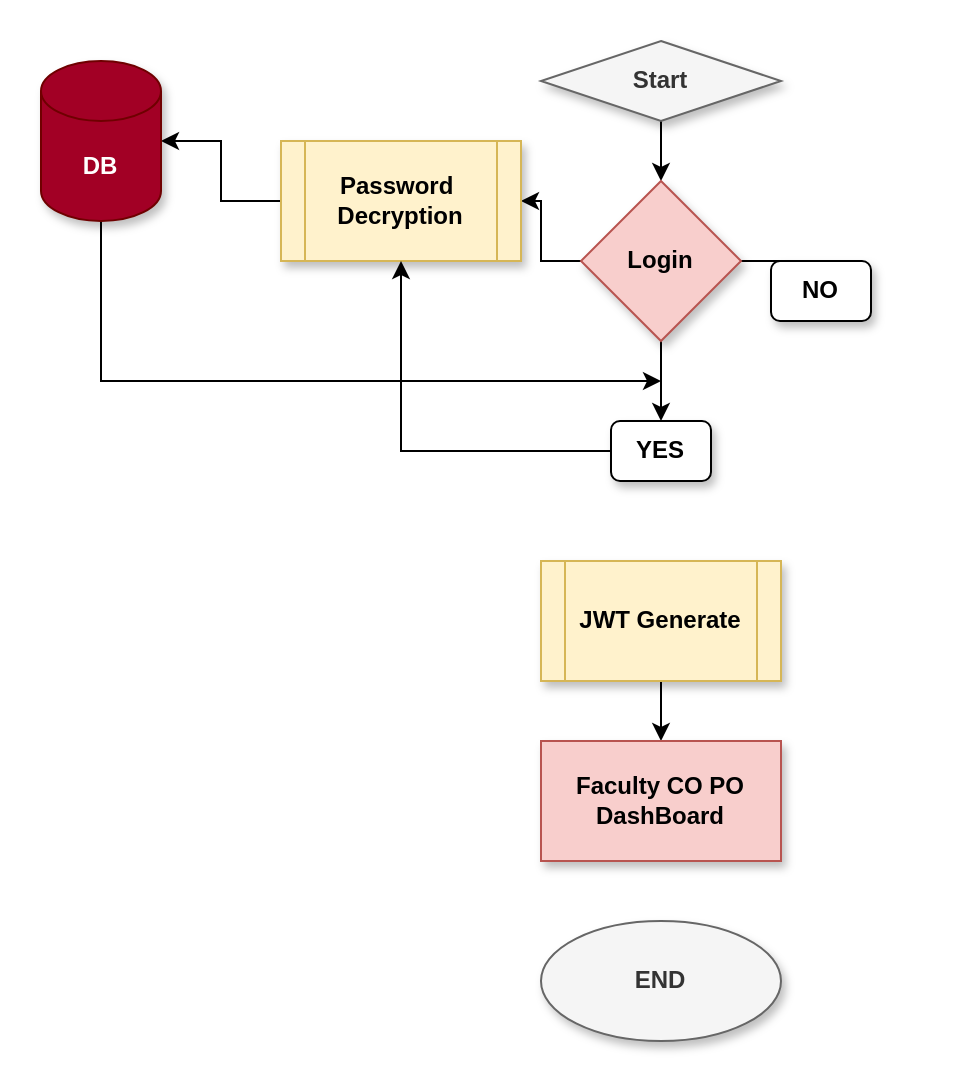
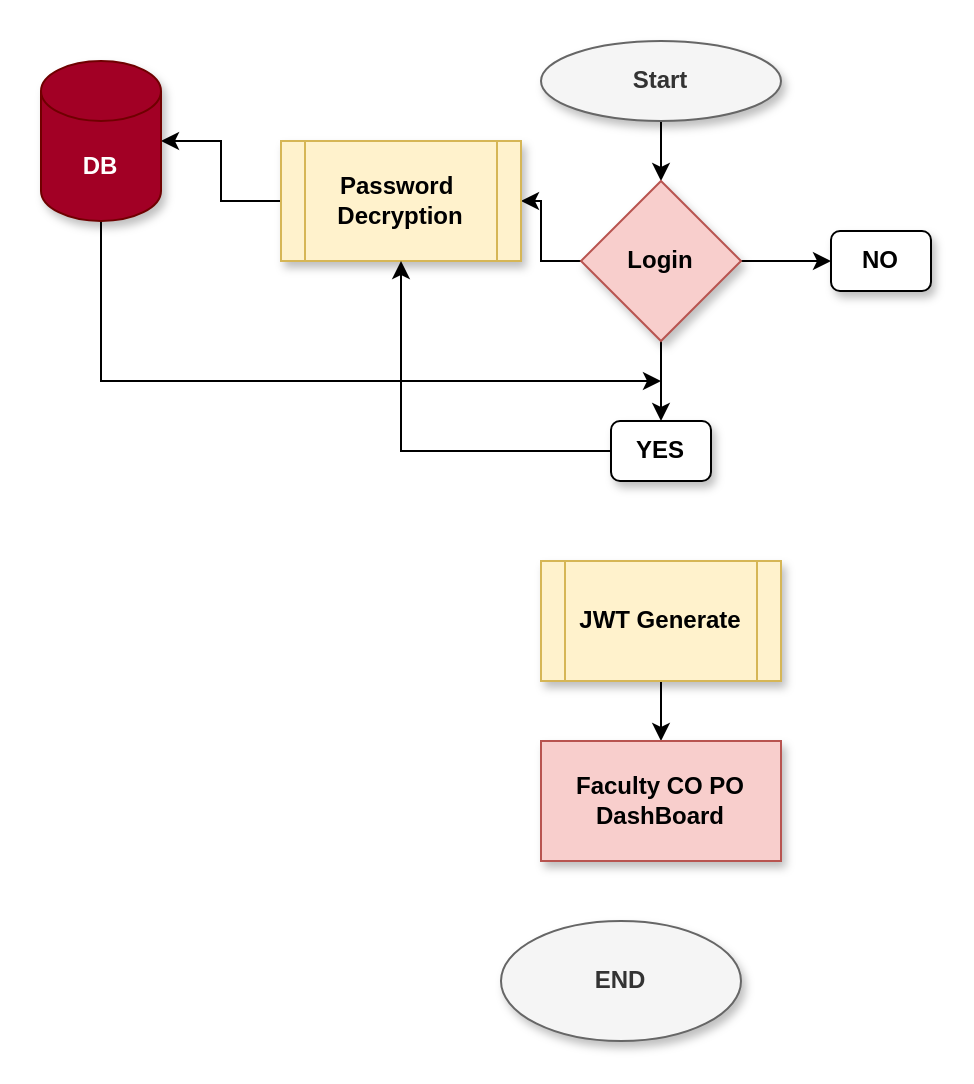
- <mxCell id="3" value="&lt;b&gt;Start&lt;/b&gt;" style="rhombus;whiteSpace=wrap;html=1;shadow=1;fillColor=#f5f5f5;fontColor=#333333;strokeColor=#666666;" vertex="1" parent="1"><mxGeometry x="270" y="20" width="120" height="40" as="geometry" /></mxCell>
+ <mxCell id="3" value="&lt;b&gt;Start&lt;/b&gt;" style="ellipse;whiteSpace=wrap;html=1;shadow=1;fillColor=#f5f5f5;fontColor=#333333;strokeColor=#666666;" vertex="1" parent="1"><mxGeometry x="270" y="20" width="120" height="40" as="geometry" /></mxCell>
- <mxCell id="8" value="&lt;b&gt;NO&lt;/b&gt;" style="rounded=1;whiteSpace=wrap;html=1;shadow=1;" vertex="1" parent="1"><mxGeometry x="385" y="130" width="50" height="30" as="geometry" /></mxCell>
+ <mxCell id="8" value="&lt;b&gt;NO&lt;/b&gt;" style="rounded=1;whiteSpace=wrap;html=1;shadow=1;" vertex="1" parent="1"><mxGeometry x="415" y="115" width="50" height="30" as="geometry" /></mxCell>
- <mxCell id="18" value="&lt;b&gt;END&lt;/b&gt;" style="ellipse;whiteSpace=wrap;html=1;shadow=1;fillColor=#f5f5f5;fontColor=#333333;strokeColor=#666666;" vertex="1" parent="1"><mxGeometry x="270" y="460" width="120" height="60" as="geometry" /></mxCell>
+ <mxCell id="18" value="&lt;b&gt;END&lt;/b&gt;" style="ellipse;whiteSpace=wrap;html=1;shadow=1;fillColor=#f5f5f5;fontColor=#333333;strokeColor=#666666;" vertex="1" parent="1"><mxGeometry x="250" y="460" width="120" height="60" as="geometry" /></mxCell>
